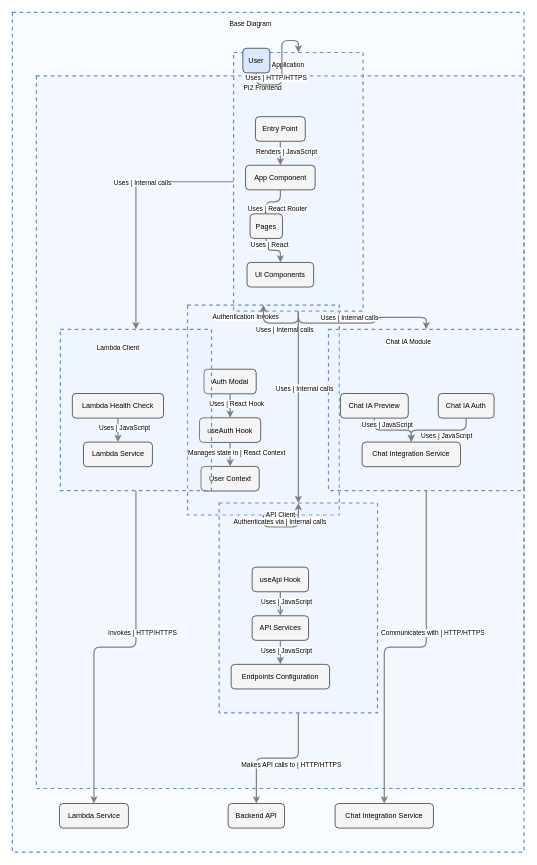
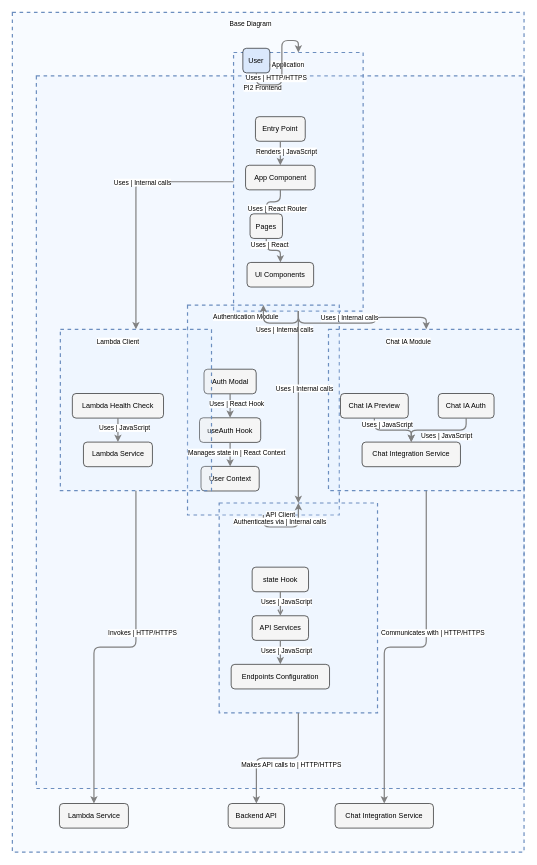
- <mxCell id="5" value="Authentication Invokes" style="edgeLabel;html=1;align=center;verticalAlign=middle;resizable=0;labelBackgroundColor=white;spacing=5" vertex="1" parent="12"><mxGeometry x="260" y="390" width="177" height="24" as="geometry" /></mxCell>
+ <mxCell id="5" value="Authentication Module" style="edgeLabel;html=1;align=center;verticalAlign=middle;resizable=0;labelBackgroundColor=white;spacing=5" vertex="1" parent="12"><mxGeometry x="260" y="390" width="177" height="24" as="geometry" /></mxCell>
- <mxCell id="11" value="Lambda Client" style="edgeLabel;html=1;align=center;verticalAlign=middle;resizable=0;labelBackgroundColor=white;spacing=5" vertex="1" parent="12"><mxGeometry x="48" y="440.5" width="176" height="24" as="geometry" /></mxCell>
+ <mxCell id="11" value="Lambda Client" style="edgeLabel;html=1;align=center;verticalAlign=middle;resizable=0;labelBackgroundColor=white;spacing=5" vertex="1" parent="12"><mxGeometry x="48" y="430.5" width="176" height="24" as="geometry" /></mxCell>
- <mxCell id="29" value="useApi Hook" style="rounded=1;whiteSpace=wrap;html=1;fillColor=#f5f5f5" vertex="1" parent="6"><mxGeometry x="55" y="107" width="94" height="41" as="geometry" /></mxCell>
+ <mxCell id="29" value="state Hook" style="rounded=1;whiteSpace=wrap;html=1;fillColor=#f5f5f5" vertex="1" parent="6"><mxGeometry x="55" y="107" width="94" height="41" as="geometry" /></mxCell>
